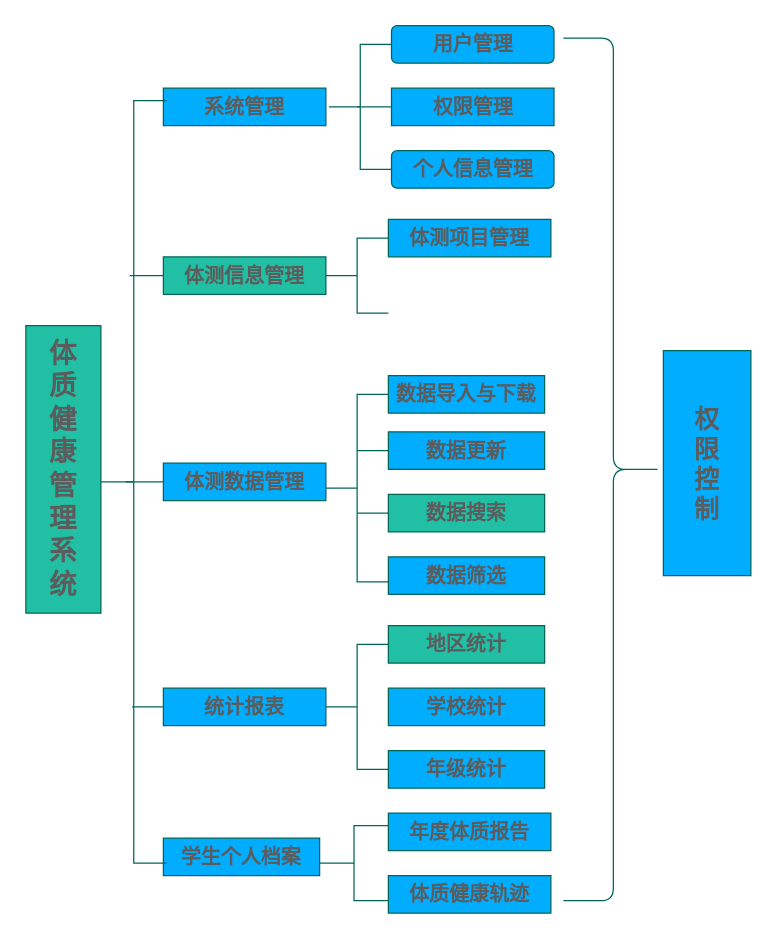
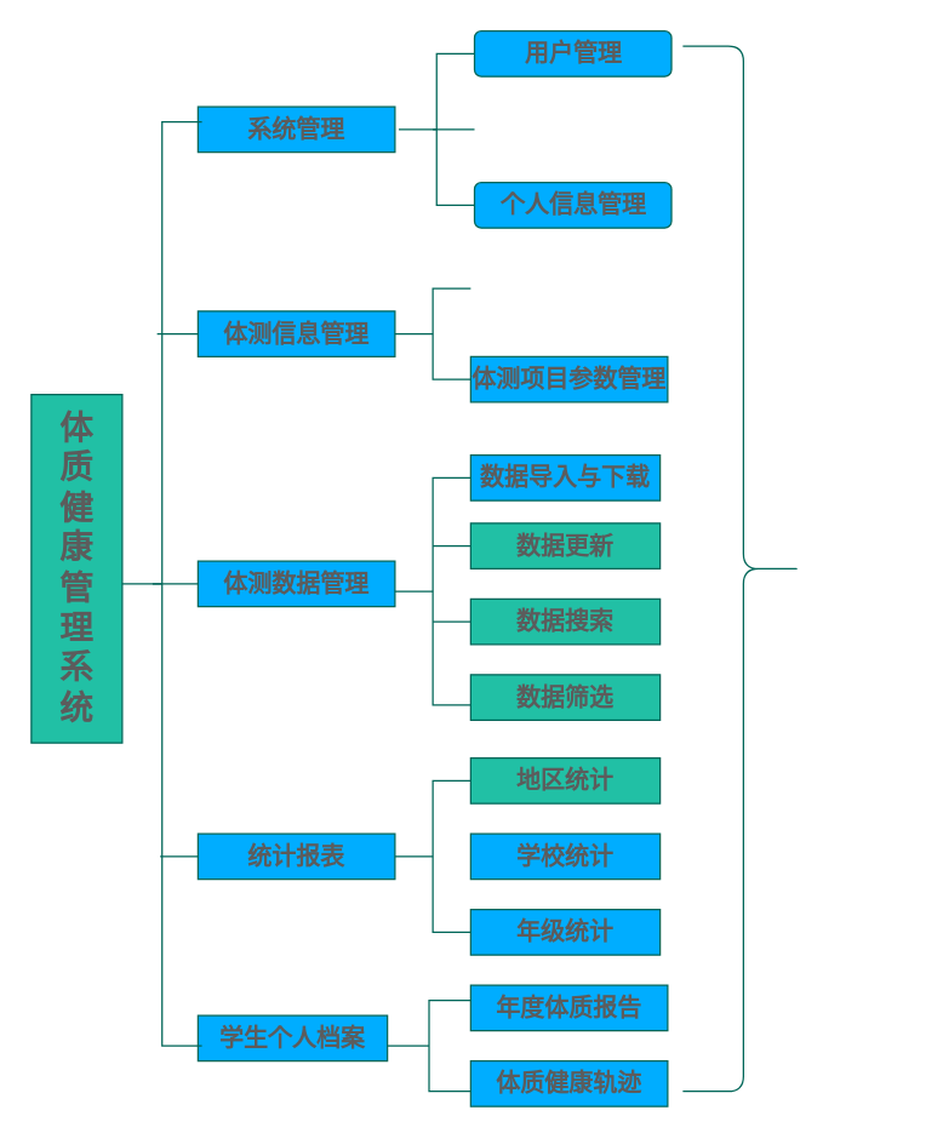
- <mxCell id="4" value="权限管理" style="rounded=0;whiteSpace=wrap;html=1;fillColor=#00ADFF;strokeColor=#006658;fontColor=#5C5C5C;fontSize=16;fontStyle=1" parent="1" vertex="1"><mxGeometry x="312.5" y="70" width="130" height="30" as="geometry" /></mxCell>
- <mxCell id="8" value="体测项目管理" style="rounded=0;whiteSpace=wrap;html=1;fillColor=#00ADFF;strokeColor=#006658;fontColor=#5C5C5C;fontSize=16;fontStyle=1" parent="1" vertex="1"><mxGeometry x="310" y="175" width="130" height="30" as="geometry" /></mxCell>
- <mxCell id="6" value="体测信息管理" style="rounded=0;whiteSpace=wrap;html=1;fillColor=#21c0a5;strokeColor=#006658;fontColor=#5C5C5C;fontSize=16;fontStyle=1;" parent="1" vertex="1"><mxGeometry x="130" y="205" width="130" height="30" as="geometry" /></mxCell>
+ <mxCell id="6" value="体测信息管理" style="rounded=0;whiteSpace=wrap;html=1;fillColor=#00ADFF;strokeColor=#006658;fontColor=#5C5C5C;fontSize=16;fontStyle=1" parent="1" vertex="1"><mxGeometry x="130" y="205" width="130" height="30" as="geometry" /></mxCell>
+ <mxCell id="7" value="体测项目参数管理" style="rounded=0;whiteSpace=wrap;html=1;fillColor=#00ADFF;strokeColor=#006658;fontColor=#5C5C5C;fontSize=16;fontStyle=1" parent="1" vertex="1"><mxGeometry x="310" y="235" width="130" height="30" as="geometry" /></mxCell>
- <mxCell id="13" value="数据更新" style="rounded=0;whiteSpace=wrap;html=1;fillColor=#00ADFF;strokeColor=#006658;fontColor=#5C5C5C;fontSize=16;fontStyle=1" parent="1" vertex="1"><mxGeometry x="310" y="345" width="125" height="30" as="geometry" /></mxCell>
+ <mxCell id="13" value="数据更新" style="rounded=0;whiteSpace=wrap;html=1;fillColor=#21c0a5;strokeColor=#006658;fontColor=#5C5C5C;fontSize=16;fontStyle=1;" parent="1" vertex="1"><mxGeometry x="310" y="345" width="125" height="30" as="geometry" /></mxCell>
- <mxCell id="37" value="&lt;font style=&quot;font-size: 20px;&quot;&gt;权&lt;br style=&quot;font-size: 20px;&quot;&gt;限&lt;br style=&quot;font-size: 20px;&quot;&gt;控&lt;br style=&quot;font-size: 20px;&quot;&gt;制&lt;/font&gt;" style="rounded=0;whiteSpace=wrap;html=1;sketch=0;fontColor=#5C5C5C;strokeColor=#006658;fillColor=#00ADFF;fontSize=20;fontStyle=1" parent="1" vertex="1"><mxGeometry x="530" y="280" width="70" height="180" as="geometry" /></mxCell>
- <mxCell id="23" value="数据筛选" style="rounded=0;whiteSpace=wrap;html=1;fillColor=#00ADFF;strokeColor=#006658;fontColor=#5C5C5C;fontSize=16;fontStyle=1" parent="1" vertex="1"><mxGeometry x="310" y="445" width="125" height="30" as="geometry" /></mxCell>
+ <mxCell id="23" value="数据筛选" style="rounded=0;whiteSpace=wrap;html=1;fillColor=#21c0a5;strokeColor=#006658;fontColor=#5C5C5C;fontSize=16;fontStyle=1;" parent="1" vertex="1"><mxGeometry x="310" y="445" width="125" height="30" as="geometry" /></mxCell>
